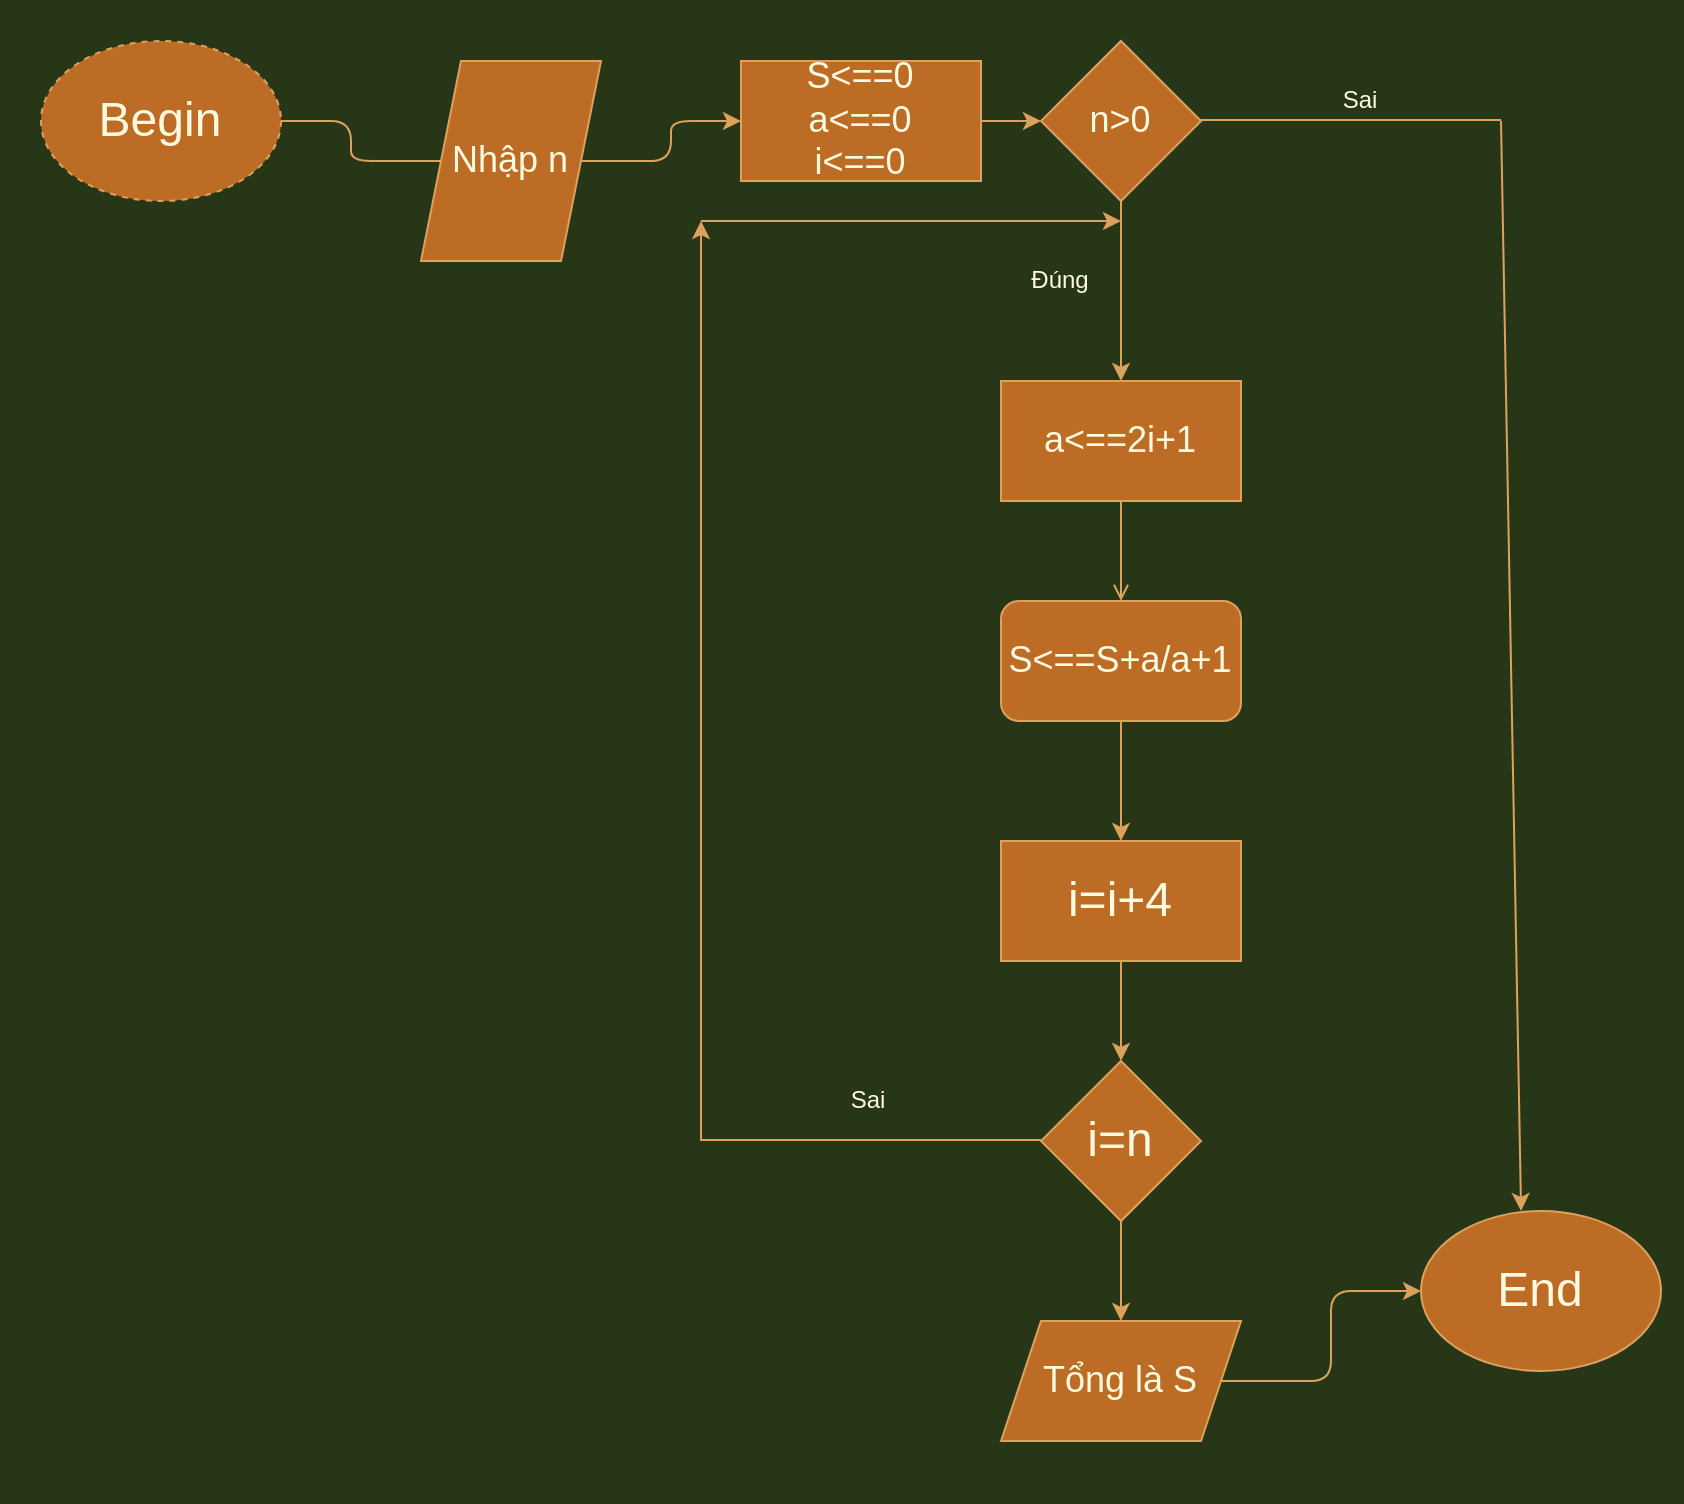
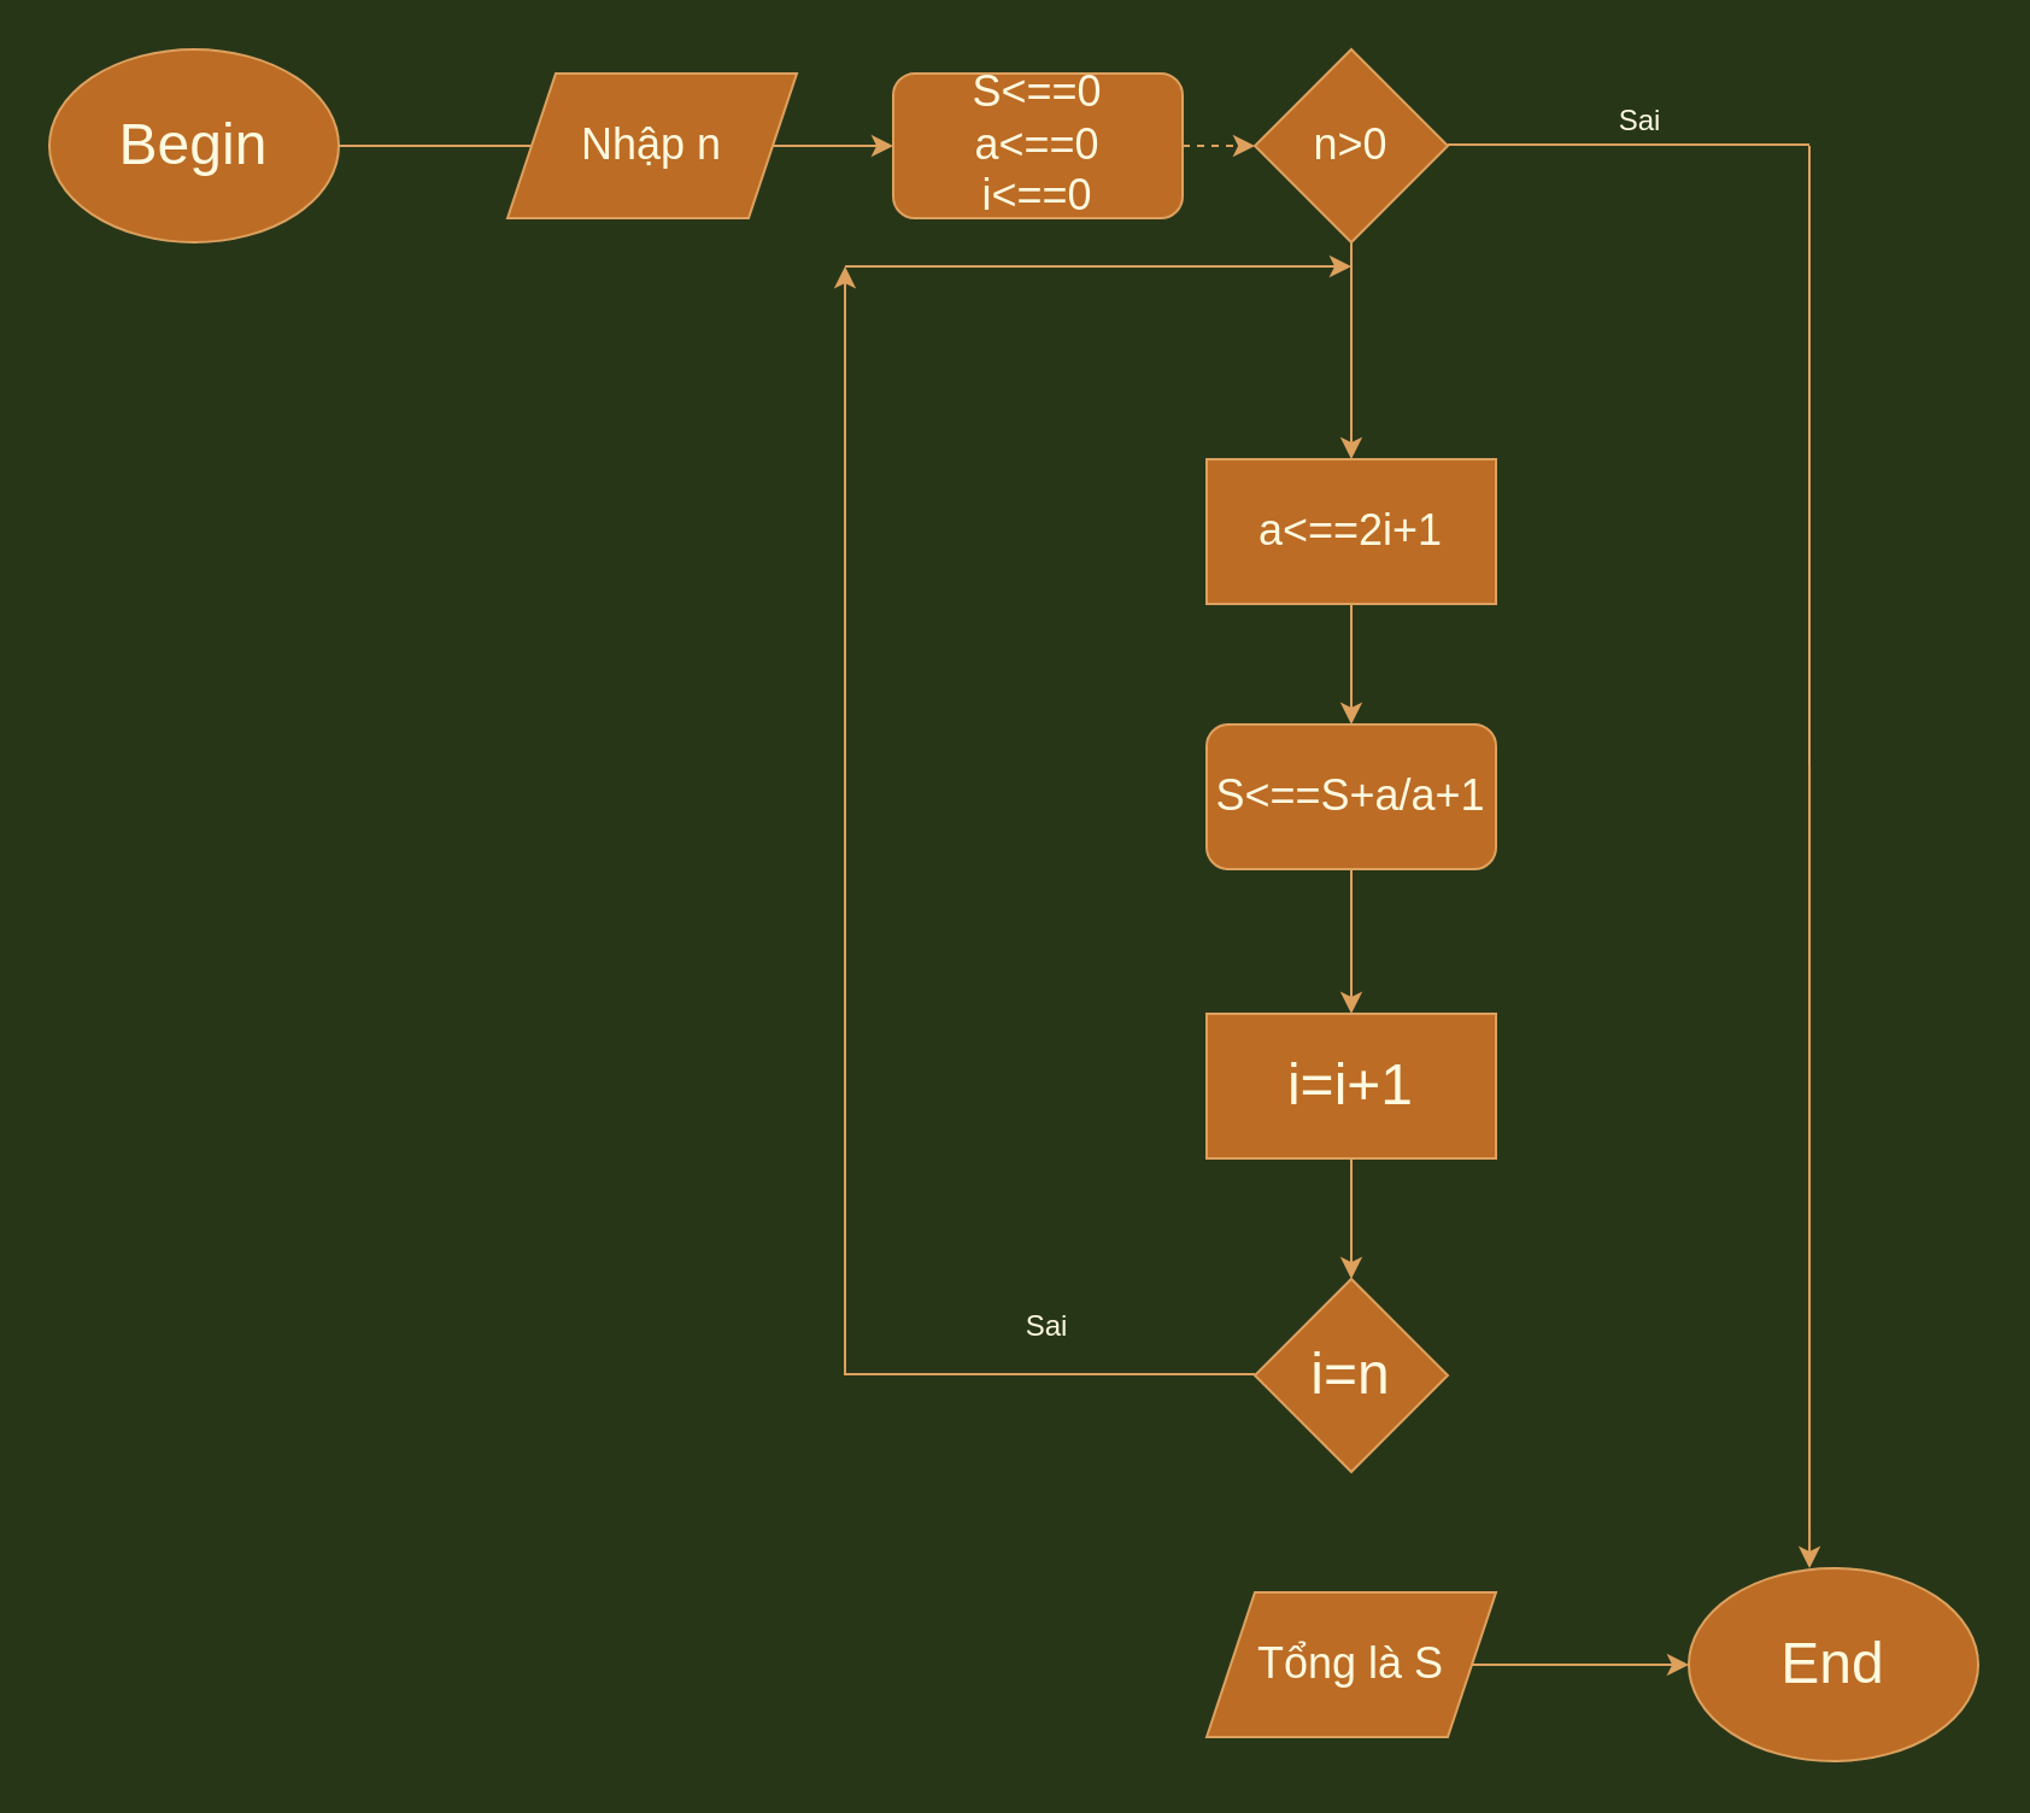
- <mxCell id="3" value="&lt;font style=&quot;font-size: 24px&quot;&gt;Begin&lt;/font&gt;" style="ellipse;whiteSpace=wrap;html=1;rounded=0;sketch=0;strokeColor=#DDA15E;fillColor=#BC6C25;fontColor=#FEFAE0;dashed=1;" vertex="1" parent="1"><mxGeometry width="120" height="80" as="geometry" x="20" y="20" /></mxCell>
+ <mxCell id="3" value="&lt;font style=&quot;font-size: 24px&quot;&gt;Begin&lt;/font&gt;" style="ellipse;whiteSpace=wrap;html=1;rounded=0;sketch=0;strokeColor=#DDA15E;fillColor=#BC6C25;fontColor=#FEFAE0;" vertex="1" parent="1"><mxGeometry width="120" height="80" as="geometry" x="20" y="20" /></mxCell>
- <mxCell id="12" value="&lt;font style=&quot;font-size: 18px&quot;&gt;S&amp;lt;==0&lt;br&gt;a&amp;lt;==0&lt;br&gt;i&amp;lt;==0&lt;/font&gt;" style="rounded=0;whiteSpace=wrap;html=1;sketch=0;strokeColor=#DDA15E;fillColor=#BC6C25;fontColor=#FEFAE0;" vertex="1" parent="1"><mxGeometry x="370" y="30" width="120" height="60" as="geometry" /></mxCell>
+ <mxCell id="12" value="&lt;font style=&quot;font-size: 18px&quot;&gt;S&amp;lt;==0&lt;br&gt;a&amp;lt;==0&lt;br&gt;i&amp;lt;==0&lt;/font&gt;" style="whiteSpace=wrap;html=1;sketch=0;strokeColor=#DDA15E;fillColor=#BC6C25;fontColor=#FEFAE0;rounded=1;" vertex="1" parent="1"><mxGeometry x="370" y="30" width="120" height="60" as="geometry" /></mxCell>
- <mxCell id="11" style="edgeStyle=orthogonalEdgeStyle;curved=0;rounded=1;sketch=0;orthogonalLoop=1;jettySize=auto;html=1;exitX=1;exitY=0.5;exitDx=0;exitDy=0;entryX=0;entryY=0.5;entryDx=0;entryDy=0;strokeColor=#DDA15E;fillColor=#BC6C25;fontColor=#FEFAE0;labelBackgroundColor=#283618;" edge="1" parent="1" source="12" target="7"><mxGeometry relative="1" as="geometry" /></mxCell>
+ <mxCell id="11" style="edgeStyle=orthogonalEdgeStyle;curved=0;rounded=1;sketch=0;orthogonalLoop=1;jettySize=auto;html=1;exitX=1;exitY=0.5;exitDx=0;exitDy=0;entryX=0;entryY=0.5;entryDx=0;entryDy=0;strokeColor=#DDA15E;fillColor=#BC6C25;fontColor=#FEFAE0;labelBackgroundColor=#283618;dashed=1;" edge="1" parent="1" source="12" target="7"><mxGeometry relative="1" as="geometry" /></mxCell>
- <mxCell id="5" value="&lt;font style=&quot;font-size: 18px&quot;&gt;Nhập n&lt;/font&gt;" style="shape=parallelogram;perimeter=parallelogramPerimeter;whiteSpace=wrap;html=1;fixedSize=1;rounded=0;sketch=0;strokeColor=#DDA15E;fillColor=#BC6C25;fontColor=#FEFAE0;" vertex="1" parent="1"><mxGeometry x="210" y="30" width="90" height="100" as="geometry" /></mxCell>
+ <mxCell id="5" value="&lt;font style=&quot;font-size: 18px&quot;&gt;Nhập n&lt;/font&gt;" style="shape=parallelogram;perimeter=parallelogramPerimeter;whiteSpace=wrap;html=1;fixedSize=1;rounded=0;sketch=0;strokeColor=#DDA15E;fillColor=#BC6C25;fontColor=#FEFAE0;" vertex="1" parent="1"><mxGeometry x="210" y="30" width="120" height="60" as="geometry" /></mxCell>
- <mxCell id="10" value="Đúng" style="text;html=1;strokeColor=none;fillColor=none;align=center;verticalAlign=middle;whiteSpace=wrap;rounded=0;sketch=0;fontColor=#FEFAE0;" vertex="1" parent="1"><mxGeometry x="510" y="130" width="40" height="20" as="geometry" /></mxCell>
- <mxCell id="13" style="edgeStyle=orthogonalEdgeStyle;curved=0;rounded=1;sketch=0;orthogonalLoop=1;jettySize=auto;html=1;exitX=0.5;exitY=1;exitDx=0;exitDy=0;entryX=0.5;entryY=0;entryDx=0;entryDy=0;strokeColor=#DDA15E;fillColor=#BC6C25;fontColor=#FEFAE0;labelBackgroundColor=#283618;endArrow=open;" edge="1" parent="1" source="14" target="16"><mxGeometry relative="1" as="geometry" /></mxCell>
+ <mxCell id="13" style="edgeStyle=orthogonalEdgeStyle;curved=0;rounded=1;sketch=0;orthogonalLoop=1;jettySize=auto;html=1;exitX=0.5;exitY=1;exitDx=0;exitDy=0;entryX=0.5;entryY=0;entryDx=0;entryDy=0;strokeColor=#DDA15E;fillColor=#BC6C25;fontColor=#FEFAE0;labelBackgroundColor=#283618;" edge="1" parent="1" source="14" target="16"><mxGeometry relative="1" as="geometry" /></mxCell>
- <mxCell id="18" value="&lt;font style=&quot;font-size: 24px&quot;&gt;i=i+4&lt;/font&gt;" style="rounded=0;whiteSpace=wrap;html=1;sketch=0;strokeColor=#DDA15E;fillColor=#BC6C25;fontColor=#FEFAE0;" vertex="1" parent="1"><mxGeometry x="500" y="420" width="120" height="60" as="geometry" /></mxCell>
+ <mxCell id="18" value="&lt;font style=&quot;font-size: 24px&quot;&gt;i=i+1&lt;/font&gt;" style="rounded=0;whiteSpace=wrap;html=1;sketch=0;strokeColor=#DDA15E;fillColor=#BC6C25;fontColor=#FEFAE0;" vertex="1" parent="1"><mxGeometry x="500" y="420" width="120" height="60" as="geometry" /></mxCell>
- <mxCell id="19" style="edgeStyle=orthogonalEdgeStyle;curved=0;rounded=1;sketch=0;orthogonalLoop=1;jettySize=auto;html=1;exitX=0.5;exitY=1;exitDx=0;exitDy=0;entryX=0.5;entryY=0;entryDx=0;entryDy=0;strokeColor=#DDA15E;fillColor=#BC6C25;fontColor=#FEFAE0;labelBackgroundColor=#283618;" edge="1" parent="1" source="20" target="26"><mxGeometry relative="1" as="geometry" /></mxCell>
- <mxCell id="27" value="&lt;font style=&quot;font-size: 24px&quot;&gt;End&lt;/font&gt;" style="ellipse;whiteSpace=wrap;html=1;fillColor=#BC6C25;strokeColor=#DDA15E;fontColor=#FEFAE0;" vertex="1" parent="1"><mxGeometry x="710" y="605" width="120" height="80" as="geometry" /></mxCell>
+ <mxCell id="27" value="&lt;font style=&quot;font-size: 24px&quot;&gt;End&lt;/font&gt;" style="ellipse;whiteSpace=wrap;html=1;fillColor=#BC6C25;strokeColor=#DDA15E;fontColor=#FEFAE0;" vertex="1" parent="1"><mxGeometry x="700" y="650" width="120" height="80" as="geometry" /></mxCell>
